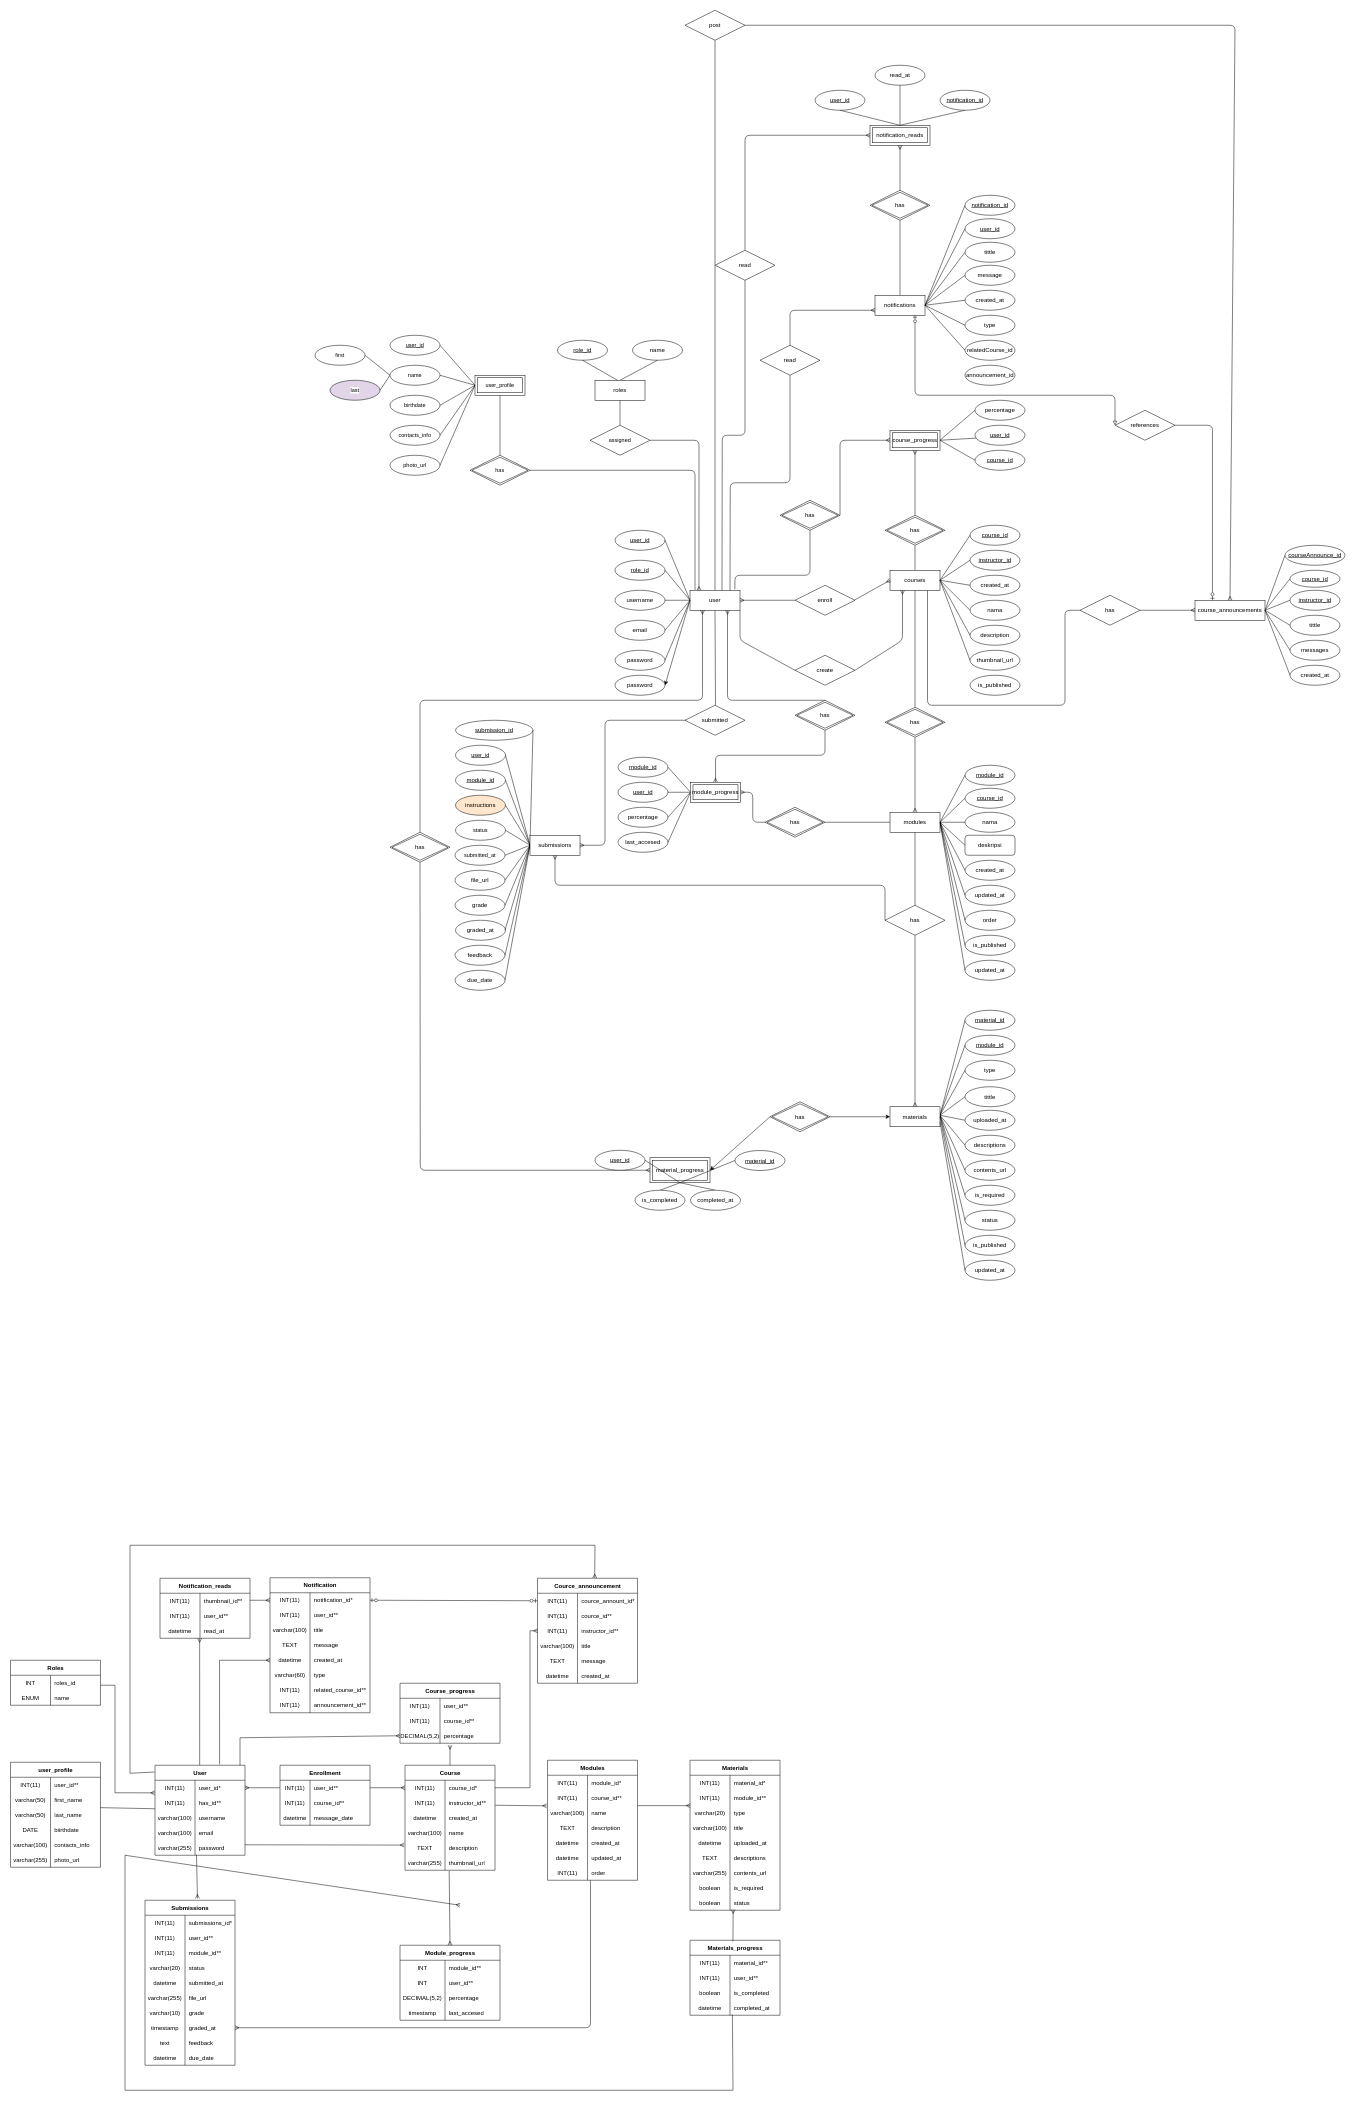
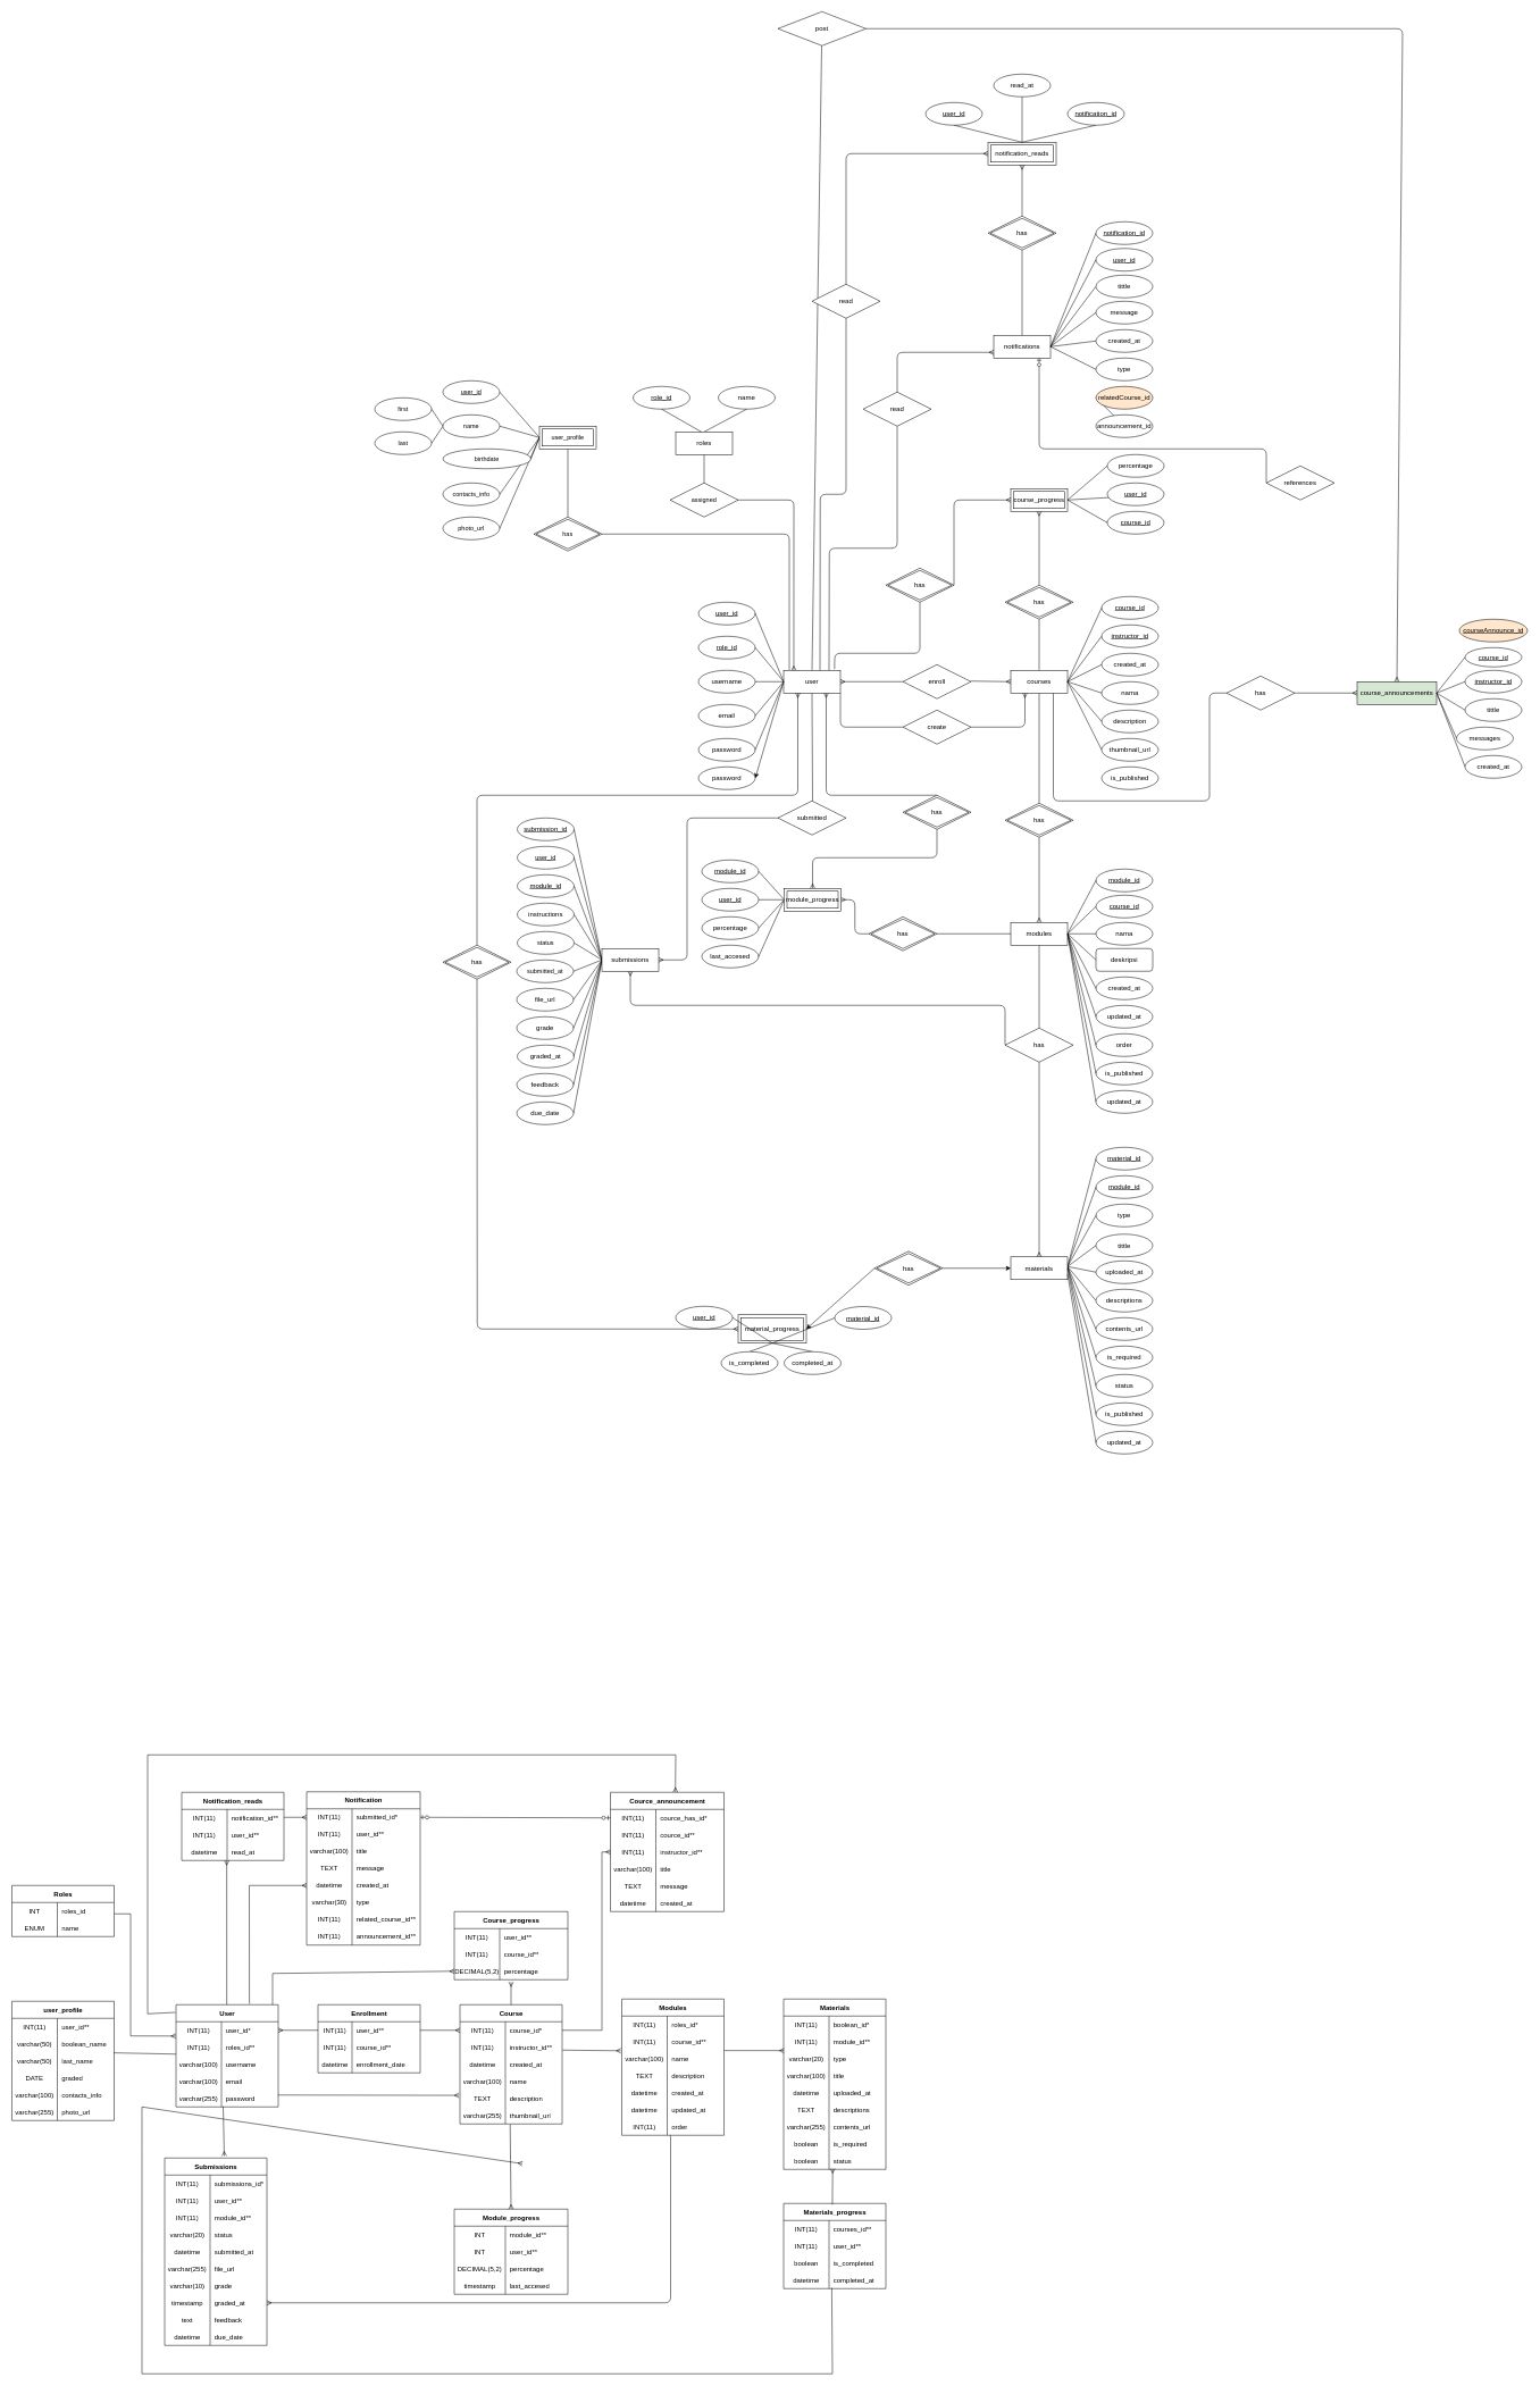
- <mxCell id="490" value="post" style="shape=rhombus;perimeter=rhombusPerimeter;whiteSpace=wrap;html=1;align=center;" vertex="1" parent="1"><mxGeometry x="1369" y="20" width="120" height="60" as="geometry" /></mxCell>
+ <mxCell id="490" value="post" style="shape=rhombus;perimeter=rhombusPerimeter;whiteSpace=wrap;html=1;align=center;" vertex="1" parent="1"><mxGeometry x="1369" y="20" width="155" height="60" as="geometry" /></mxCell>
- <mxCell id="416" style="edgeStyle=none;html=1;exitX=0;exitY=0.5;exitDx=0;exitDy=0;entryX=1;entryY=0.5;entryDx=0;entryDy=0;endArrow=none;endFill=0;" parent="1" source="417" target="403" edge="1"><mxGeometry relative="1" as="geometry" /></mxCell>
+ <mxCell id="416" style="edgeStyle=none;html=1;exitX=0;exitY=0.5;exitDx=0;exitDy=0;endArrow=none;endFill=0;" parent="1" source="417" target="418" edge="1"><mxGeometry relative="1" as="geometry" /></mxCell>
- <mxCell id="417" value="relatedCourse_id" style="ellipse;whiteSpace=wrap;html=1;align=center;" parent="1" vertex="1"><mxGeometry x="1929" y="680" width="100" height="40" as="geometry" /></mxCell>
+ <mxCell id="417" value="relatedCourse_id" style="ellipse;whiteSpace=wrap;html=1;align=center;fillColor=#ffe6cc;" parent="1" vertex="1"><mxGeometry x="1929" y="680" width="100" height="40" as="geometry" /></mxCell>
- <mxCell id="325" value="first" style="ellipse;whiteSpace=wrap;html=1;align=center;fontFamily=Helvetica;fontSize=11;fontColor=default;labelBackgroundColor=default;" parent="1" vertex="1"><mxGeometry x="629" y="690" width="100" height="40" as="geometry" /></mxCell>
+ <mxCell id="325" value="first" style="ellipse;whiteSpace=wrap;html=1;align=center;fontFamily=Helvetica;fontSize=11;fontColor=default;labelBackgroundColor=default;" parent="1" vertex="1"><mxGeometry x="659" y="700" width="100" height="40" as="geometry" /></mxCell>
- <mxCell id="326" value="last" style="ellipse;whiteSpace=wrap;html=1;align=center;fontFamily=Helvetica;fontSize=11;fontColor=default;labelBackgroundColor=default;fillColor=#e1d5e7;" parent="1" vertex="1"><mxGeometry x="659" y="760" width="100" height="40" as="geometry" /></mxCell>
+ <mxCell id="326" value="last" style="ellipse;whiteSpace=wrap;html=1;align=center;fontFamily=Helvetica;fontSize=11;fontColor=default;labelBackgroundColor=default;" parent="1" vertex="1"><mxGeometry x="659" y="760" width="100" height="40" as="geometry" /></mxCell>
- <mxCell id="322" value="birthdate" style="ellipse;whiteSpace=wrap;html=1;align=center;fontFamily=Helvetica;fontSize=11;fontColor=default;labelBackgroundColor=default;" parent="1" vertex="1"><mxGeometry x="779" y="790" width="100" height="40" as="geometry" /></mxCell>
+ <mxCell id="322" value="birthdate" style="ellipse;whiteSpace=wrap;html=1;align=center;fontFamily=Helvetica;fontSize=11;fontColor=default;labelBackgroundColor=default;" parent="1" vertex="1"><mxGeometry x="779" y="790" width="155" height="35" as="geometry" /></mxCell>
- <mxCell id="402" style="edgeStyle=none;html=1;exitX=0.8;exitY=1;exitDx=0;exitDy=0;entryX=0;entryY=0.5;entryDx=0;entryDy=0;exitPerimeter=0;endArrow=block;endFill=0;startArrow=ERzeroToOne;startFill=0;" edge="1" parent="1" source="403" target="484"><mxGeometry relative="1" as="geometry"><mxPoint x="2285.4" y="1110" as="targetPoint" /><Array as="points"><mxPoint x="1829" y="790" /><mxPoint x="2229" y="790" /></Array></mxGeometry></mxCell>
+ <mxCell id="402" style="edgeStyle=none;html=1;exitX=0.8;exitY=1;exitDx=0;exitDy=0;entryX=0;entryY=0.5;entryDx=0;entryDy=0;exitPerimeter=0;endArrow=none;endFill=0;startArrow=ERzeroToOne;startFill=0;" edge="1" parent="1" source="403" target="484"><mxGeometry relative="1" as="geometry"><mxPoint x="2285.4" y="1110" as="targetPoint" /><Array as="points"><mxPoint x="1829" y="790" /><mxPoint x="2229" y="790" /></Array></mxGeometry></mxCell>
- <mxCell id="483" style="edgeStyle=none;html=1;exitX=1;exitY=0.5;exitDx=0;exitDy=0;entryX=0.25;entryY=0;entryDx=0;entryDy=0;endArrow=ERzeroToOne;endFill=0;" edge="1" parent="1" source="484" target="419"><mxGeometry relative="1" as="geometry"><Array as="points"><mxPoint x="2424" y="850" /></Array></mxGeometry></mxCell>
- <mxCell id="421" value="courseAnnounce_id" style="ellipse;whiteSpace=wrap;html=1;align=center;fontStyle=4;" parent="1" vertex="1"><mxGeometry x="2569" y="1090" width="120" height="40" as="geometry" /></mxCell>
+ <mxCell id="421" value="courseAnnounce_id" style="ellipse;whiteSpace=wrap;html=1;align=center;fontStyle=4;fillColor=#ffe6cc;" parent="1" vertex="1"><mxGeometry x="2569" y="1090" width="120" height="40" as="geometry" /></mxCell>
- <mxCell id="420" style="edgeStyle=none;html=1;exitX=0;exitY=0.5;exitDx=0;exitDy=0;entryX=1;entryY=0.5;entryDx=0;entryDy=0;endArrow=none;endFill=0;" edge="1" parent="1" source="421" target="419"><mxGeometry relative="1" as="geometry" /></mxCell>
- <mxCell id="6" value="courses" style="whiteSpace=wrap;html=1;align=center;" parent="1" vertex="1"><mxGeometry x="1779" y="1140" width="100" height="40" as="geometry" /></mxCell>
+ <mxCell id="6" value="courses" style="whiteSpace=wrap;html=1;align=center;" parent="1" vertex="1"><mxGeometry x="1779" y="1180" width="100" height="40" as="geometry" /></mxCell>
- <mxCell id="419" value="course_announcements" style="whiteSpace=wrap;html=1;align=center;" parent="1" vertex="1"><mxGeometry x="2389" y="1200" width="140" height="40" as="geometry" /></mxCell>
+ <mxCell id="419" value="course_announcements" style="whiteSpace=wrap;html=1;align=center;fillColor=#d5e8d4;" parent="1" vertex="1"><mxGeometry x="2389" y="1200" width="140" height="40" as="geometry" /></mxCell>
- <mxCell id="429" value="messages" style="ellipse;whiteSpace=wrap;html=1;align=center;" parent="1" vertex="1"><mxGeometry x="2579" y="1280" width="100" height="40" as="geometry" /></mxCell>
+ <mxCell id="429" value="messages" style="ellipse;whiteSpace=wrap;html=1;align=center;" parent="1" vertex="1"><mxGeometry x="2564" y="1280" width="100" height="40" as="geometry" /></mxCell>
- <mxCell id="337" value="create" style="shape=rhombus;perimeter=rhombusPerimeter;whiteSpace=wrap;html=1;align=center;" parent="1" vertex="1"><mxGeometry x="1589" y="1310" width="120" height="60" as="geometry" /></mxCell>
+ <mxCell id="337" value="create" style="shape=rhombus;perimeter=rhombusPerimeter;whiteSpace=wrap;html=1;align=center;" parent="1" vertex="1"><mxGeometry x="1589" y="1250" width="120" height="60" as="geometry" /></mxCell>
- <mxCell id="49" value="submission_id" style="ellipse;whiteSpace=wrap;html=1;align=center;fontStyle=4;" parent="1" vertex="1"><mxGeometry x="910" y="1440" width="155" height="40" as="geometry" /></mxCell>
+ <mxCell id="49" value="submission_id" style="ellipse;whiteSpace=wrap;html=1;align=center;fontStyle=4;" parent="1" vertex="1"><mxGeometry x="910" y="1440" width="100" height="40" as="geometry" /></mxCell>
- <mxCell id="81" value="instructions" style="ellipse;whiteSpace=wrap;html=1;align=center;fillColor=#ffe6cc;" parent="1" vertex="1"><mxGeometry x="910" y="1590" width="100" height="40" as="geometry" /></mxCell>
+ <mxCell id="81" value="instructions" style="ellipse;whiteSpace=wrap;html=1;align=center;" parent="1" vertex="1"><mxGeometry x="910" y="1590" width="100" height="40" as="geometry" /></mxCell>
- <mxCell id="380" value="notification_id*" style="shape=partialRectangle;connectable=0;fillColor=none;top=0;left=0;bottom=0;right=0;align=left;spacingLeft=6;overflow=hidden;whiteSpace=wrap;html=1;" parent="378" vertex="1"><mxGeometry x="80" width="120" height="30" as="geometry"><mxRectangle width="120" height="30" as="alternateBounds" /></mxGeometry></mxCell>
+ <mxCell id="380" value="submitted_id*" style="shape=partialRectangle;connectable=0;fillColor=none;top=0;left=0;bottom=0;right=0;align=left;spacingLeft=6;overflow=hidden;whiteSpace=wrap;html=1;" parent="378" vertex="1"><mxGeometry x="80" width="120" height="30" as="geometry"><mxRectangle width="120" height="30" as="alternateBounds" /></mxGeometry></mxCell>
- <mxCell id="464" value="thumbnail_id**" style="shape=partialRectangle;connectable=0;fillColor=none;top=0;left=0;bottom=0;right=0;align=left;spacingLeft=6;overflow=hidden;whiteSpace=wrap;html=1;" parent="462" vertex="1"><mxGeometry x="80" width="100" height="30" as="geometry"><mxRectangle width="100" height="30" as="alternateBounds" /></mxGeometry></mxCell>
+ <mxCell id="464" value="notification_id**" style="shape=partialRectangle;connectable=0;fillColor=none;top=0;left=0;bottom=0;right=0;align=left;spacingLeft=6;overflow=hidden;whiteSpace=wrap;html=1;" parent="462" vertex="1"><mxGeometry x="80" width="100" height="30" as="geometry"><mxRectangle width="100" height="30" as="alternateBounds" /></mxGeometry></mxCell>
- <mxCell id="445" value="cource_annount_id*" style="shape=partialRectangle;connectable=0;fillColor=none;top=0;left=0;bottom=0;right=0;align=left;spacingLeft=6;overflow=hidden;whiteSpace=wrap;html=1;" parent="443" vertex="1"><mxGeometry x="80" width="120" height="30" as="geometry"><mxRectangle width="120" height="30" as="alternateBounds" /></mxGeometry></mxCell>
+ <mxCell id="445" value="cource_has_id*" style="shape=partialRectangle;connectable=0;fillColor=none;top=0;left=0;bottom=0;right=0;align=left;spacingLeft=6;overflow=hidden;whiteSpace=wrap;html=1;" parent="443" vertex="1"><mxGeometry x="80" width="120" height="30" as="geometry"><mxRectangle width="120" height="30" as="alternateBounds" /></mxGeometry></mxCell>
- <mxCell id="394" value="varchar(60)" style="shape=partialRectangle;connectable=0;fillColor=none;top=0;left=0;bottom=0;right=0;editable=1;overflow=hidden;whiteSpace=wrap;html=1;" parent="393" vertex="1"><mxGeometry width="80" height="30" as="geometry"><mxRectangle width="80" height="30" as="alternateBounds" /></mxGeometry></mxCell>
+ <mxCell id="394" value="varchar(30)" style="shape=partialRectangle;connectable=0;fillColor=none;top=0;left=0;bottom=0;right=0;editable=1;overflow=hidden;whiteSpace=wrap;html=1;" parent="393" vertex="1"><mxGeometry width="80" height="30" as="geometry"><mxRectangle width="80" height="30" as="alternateBounds" /></mxGeometry></mxCell>
- <mxCell id="184" value="module_id*" style="shape=partialRectangle;connectable=0;fillColor=none;top=0;left=0;bottom=0;right=0;align=left;spacingLeft=6;overflow=hidden;whiteSpace=wrap;html=1;" parent="182" vertex="1"><mxGeometry x="80" width="100" height="30" as="geometry"><mxRectangle width="100" height="30" as="alternateBounds" /></mxGeometry></mxCell>
+ <mxCell id="184" value="roles_id*" style="shape=partialRectangle;connectable=0;fillColor=none;top=0;left=0;bottom=0;right=0;align=left;spacingLeft=6;overflow=hidden;whiteSpace=wrap;html=1;" parent="182" vertex="1"><mxGeometry x="80" width="100" height="30" as="geometry"><mxRectangle width="100" height="30" as="alternateBounds" /></mxGeometry></mxCell>
- <mxCell id="206" value="material_id*" style="shape=partialRectangle;connectable=0;fillColor=none;top=0;left=0;bottom=0;right=0;align=left;spacingLeft=6;overflow=hidden;whiteSpace=wrap;html=1;" parent="204" vertex="1"><mxGeometry x="80" width="100" height="30" as="geometry"><mxRectangle width="100" height="30" as="alternateBounds" /></mxGeometry></mxCell>
+ <mxCell id="206" value="boolean_id*" style="shape=partialRectangle;connectable=0;fillColor=none;top=0;left=0;bottom=0;right=0;align=left;spacingLeft=6;overflow=hidden;whiteSpace=wrap;html=1;" parent="204" vertex="1"><mxGeometry x="80" width="100" height="30" as="geometry"><mxRectangle width="100" height="30" as="alternateBounds" /></mxGeometry></mxCell>
- <mxCell id="307" value="first_name" style="shape=partialRectangle;connectable=0;fillColor=none;top=0;left=0;bottom=0;right=0;align=left;spacingLeft=6;overflow=hidden;whiteSpace=wrap;html=1;" parent="305" vertex="1"><mxGeometry x="80" width="100" height="30" as="geometry"><mxRectangle width="100" height="30" as="alternateBounds" /></mxGeometry></mxCell>
+ <mxCell id="307" value="boolean_name" style="shape=partialRectangle;connectable=0;fillColor=none;top=0;left=0;bottom=0;right=0;align=left;spacingLeft=6;overflow=hidden;whiteSpace=wrap;html=1;" parent="305" vertex="1"><mxGeometry x="80" width="100" height="30" as="geometry"><mxRectangle width="100" height="30" as="alternateBounds" /></mxGeometry></mxCell>
- <mxCell id="137" value="has_id**" style="shape=partialRectangle;connectable=0;fillColor=none;top=0;left=0;bottom=0;right=0;align=left;spacingLeft=6;overflow=hidden;whiteSpace=wrap;html=1;" parent="135" vertex="1"><mxGeometry x="80" width="100" height="30" as="geometry"><mxRectangle width="100" height="30" as="alternateBounds" /></mxGeometry></mxCell>
+ <mxCell id="137" value="roles_id**" style="shape=partialRectangle;connectable=0;fillColor=none;top=0;left=0;bottom=0;right=0;align=left;spacingLeft=6;overflow=hidden;whiteSpace=wrap;html=1;" parent="135" vertex="1"><mxGeometry x="80" width="100" height="30" as="geometry"><mxRectangle width="100" height="30" as="alternateBounds" /></mxGeometry></mxCell>
- <mxCell id="284" value="message_date" style="shape=partialRectangle;connectable=0;fillColor=none;top=0;left=0;bottom=0;right=0;align=left;spacingLeft=6;overflow=hidden;whiteSpace=wrap;html=1;" parent="282" vertex="1"><mxGeometry x="60" width="120" height="30" as="geometry"><mxRectangle width="120" height="30" as="alternateBounds" /></mxGeometry></mxCell>
+ <mxCell id="284" value="enrollment_date" style="shape=partialRectangle;connectable=0;fillColor=none;top=0;left=0;bottom=0;right=0;align=left;spacingLeft=6;overflow=hidden;whiteSpace=wrap;html=1;" parent="282" vertex="1"><mxGeometry x="60" width="120" height="30" as="geometry"><mxRectangle width="120" height="30" as="alternateBounds" /></mxGeometry></mxCell>
- <mxCell id="313" value="biirthdate" style="shape=partialRectangle;connectable=0;fillColor=none;top=0;left=0;bottom=0;right=0;align=left;spacingLeft=6;overflow=hidden;whiteSpace=wrap;html=1;" parent="311" vertex="1"><mxGeometry x="80" width="100" height="30" as="geometry"><mxRectangle width="100" height="30" as="alternateBounds" /></mxGeometry></mxCell>
+ <mxCell id="313" value="graded" style="shape=partialRectangle;connectable=0;fillColor=none;top=0;left=0;bottom=0;right=0;align=left;spacingLeft=6;overflow=hidden;whiteSpace=wrap;html=1;" parent="311" vertex="1"><mxGeometry x="80" width="100" height="30" as="geometry"><mxRectangle width="100" height="30" as="alternateBounds" /></mxGeometry></mxCell>
- <mxCell id="354" value="material_id**" style="shape=partialRectangle;connectable=0;fillColor=none;top=0;left=0;bottom=0;right=0;align=left;spacingLeft=6;overflow=hidden;whiteSpace=wrap;html=1;" parent="352" vertex="1"><mxGeometry x="80" width="100" height="30" as="geometry"><mxRectangle width="100" height="30" as="alternateBounds" /></mxGeometry></mxCell>
+ <mxCell id="354" value="courses_id**" style="shape=partialRectangle;connectable=0;fillColor=none;top=0;left=0;bottom=0;right=0;align=left;spacingLeft=6;overflow=hidden;whiteSpace=wrap;html=1;" parent="352" vertex="1"><mxGeometry x="80" width="100" height="30" as="geometry"><mxRectangle width="100" height="30" as="alternateBounds" /></mxGeometry></mxCell>
